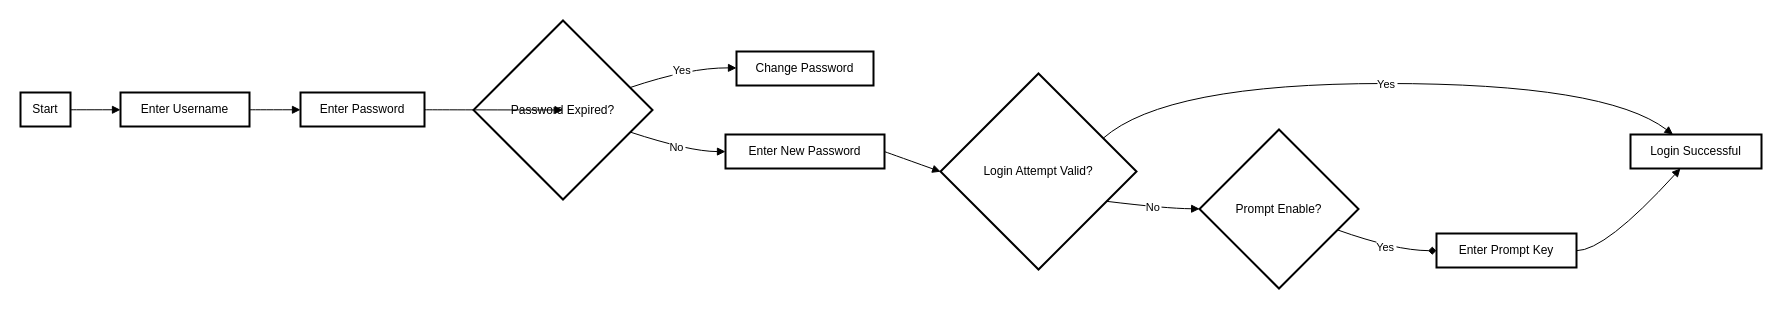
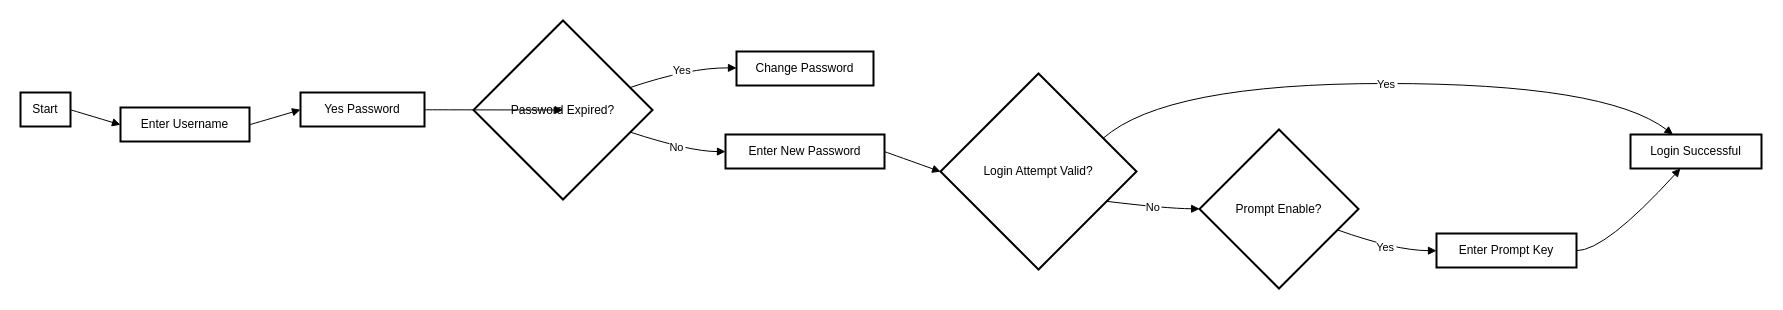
- <mxCell id="3" value="Enter Username" style="whiteSpace=wrap;strokeWidth=2;" vertex="1" parent="1"><mxGeometry x="120" y="92" width="129" height="34" as="geometry" /></mxCell>
+ <mxCell id="3" value="Enter Username" style="whiteSpace=wrap;strokeWidth=2;" vertex="1" parent="1"><mxGeometry x="120" y="107" width="129" height="34" as="geometry" /></mxCell>
- <mxCell id="4" value="Enter Password" style="whiteSpace=wrap;strokeWidth=2;" vertex="1" parent="1"><mxGeometry x="300" y="92" width="124" height="34" as="geometry" /></mxCell>
+ <mxCell id="4" value="Yes Password" style="whiteSpace=wrap;strokeWidth=2;" vertex="1" parent="1"><mxGeometry x="300" y="92" width="124" height="34" as="geometry" /></mxCell>
- <mxCell id="20" value="Yes" style="curved=1;startArrow=none;endArrow=diamond;exitX=1.001;exitY=0.679;entryX=-0.003;entryY=0.506;" edge="1" parent="1" source="10" target="11"><mxGeometry relative="1" as="geometry"><Array as="points"><mxPoint x="1395" y="250" /></Array></mxGeometry></mxCell>
+ <mxCell id="20" value="Yes" style="curved=1;startArrow=none;endArrow=block;exitX=1.001;exitY=0.679;entryX=-0.003;entryY=0.506;" edge="1" parent="1" source="10" target="11"><mxGeometry relative="1" as="geometry"><Array as="points"><mxPoint x="1395" y="250" /></Array></mxGeometry></mxCell>
